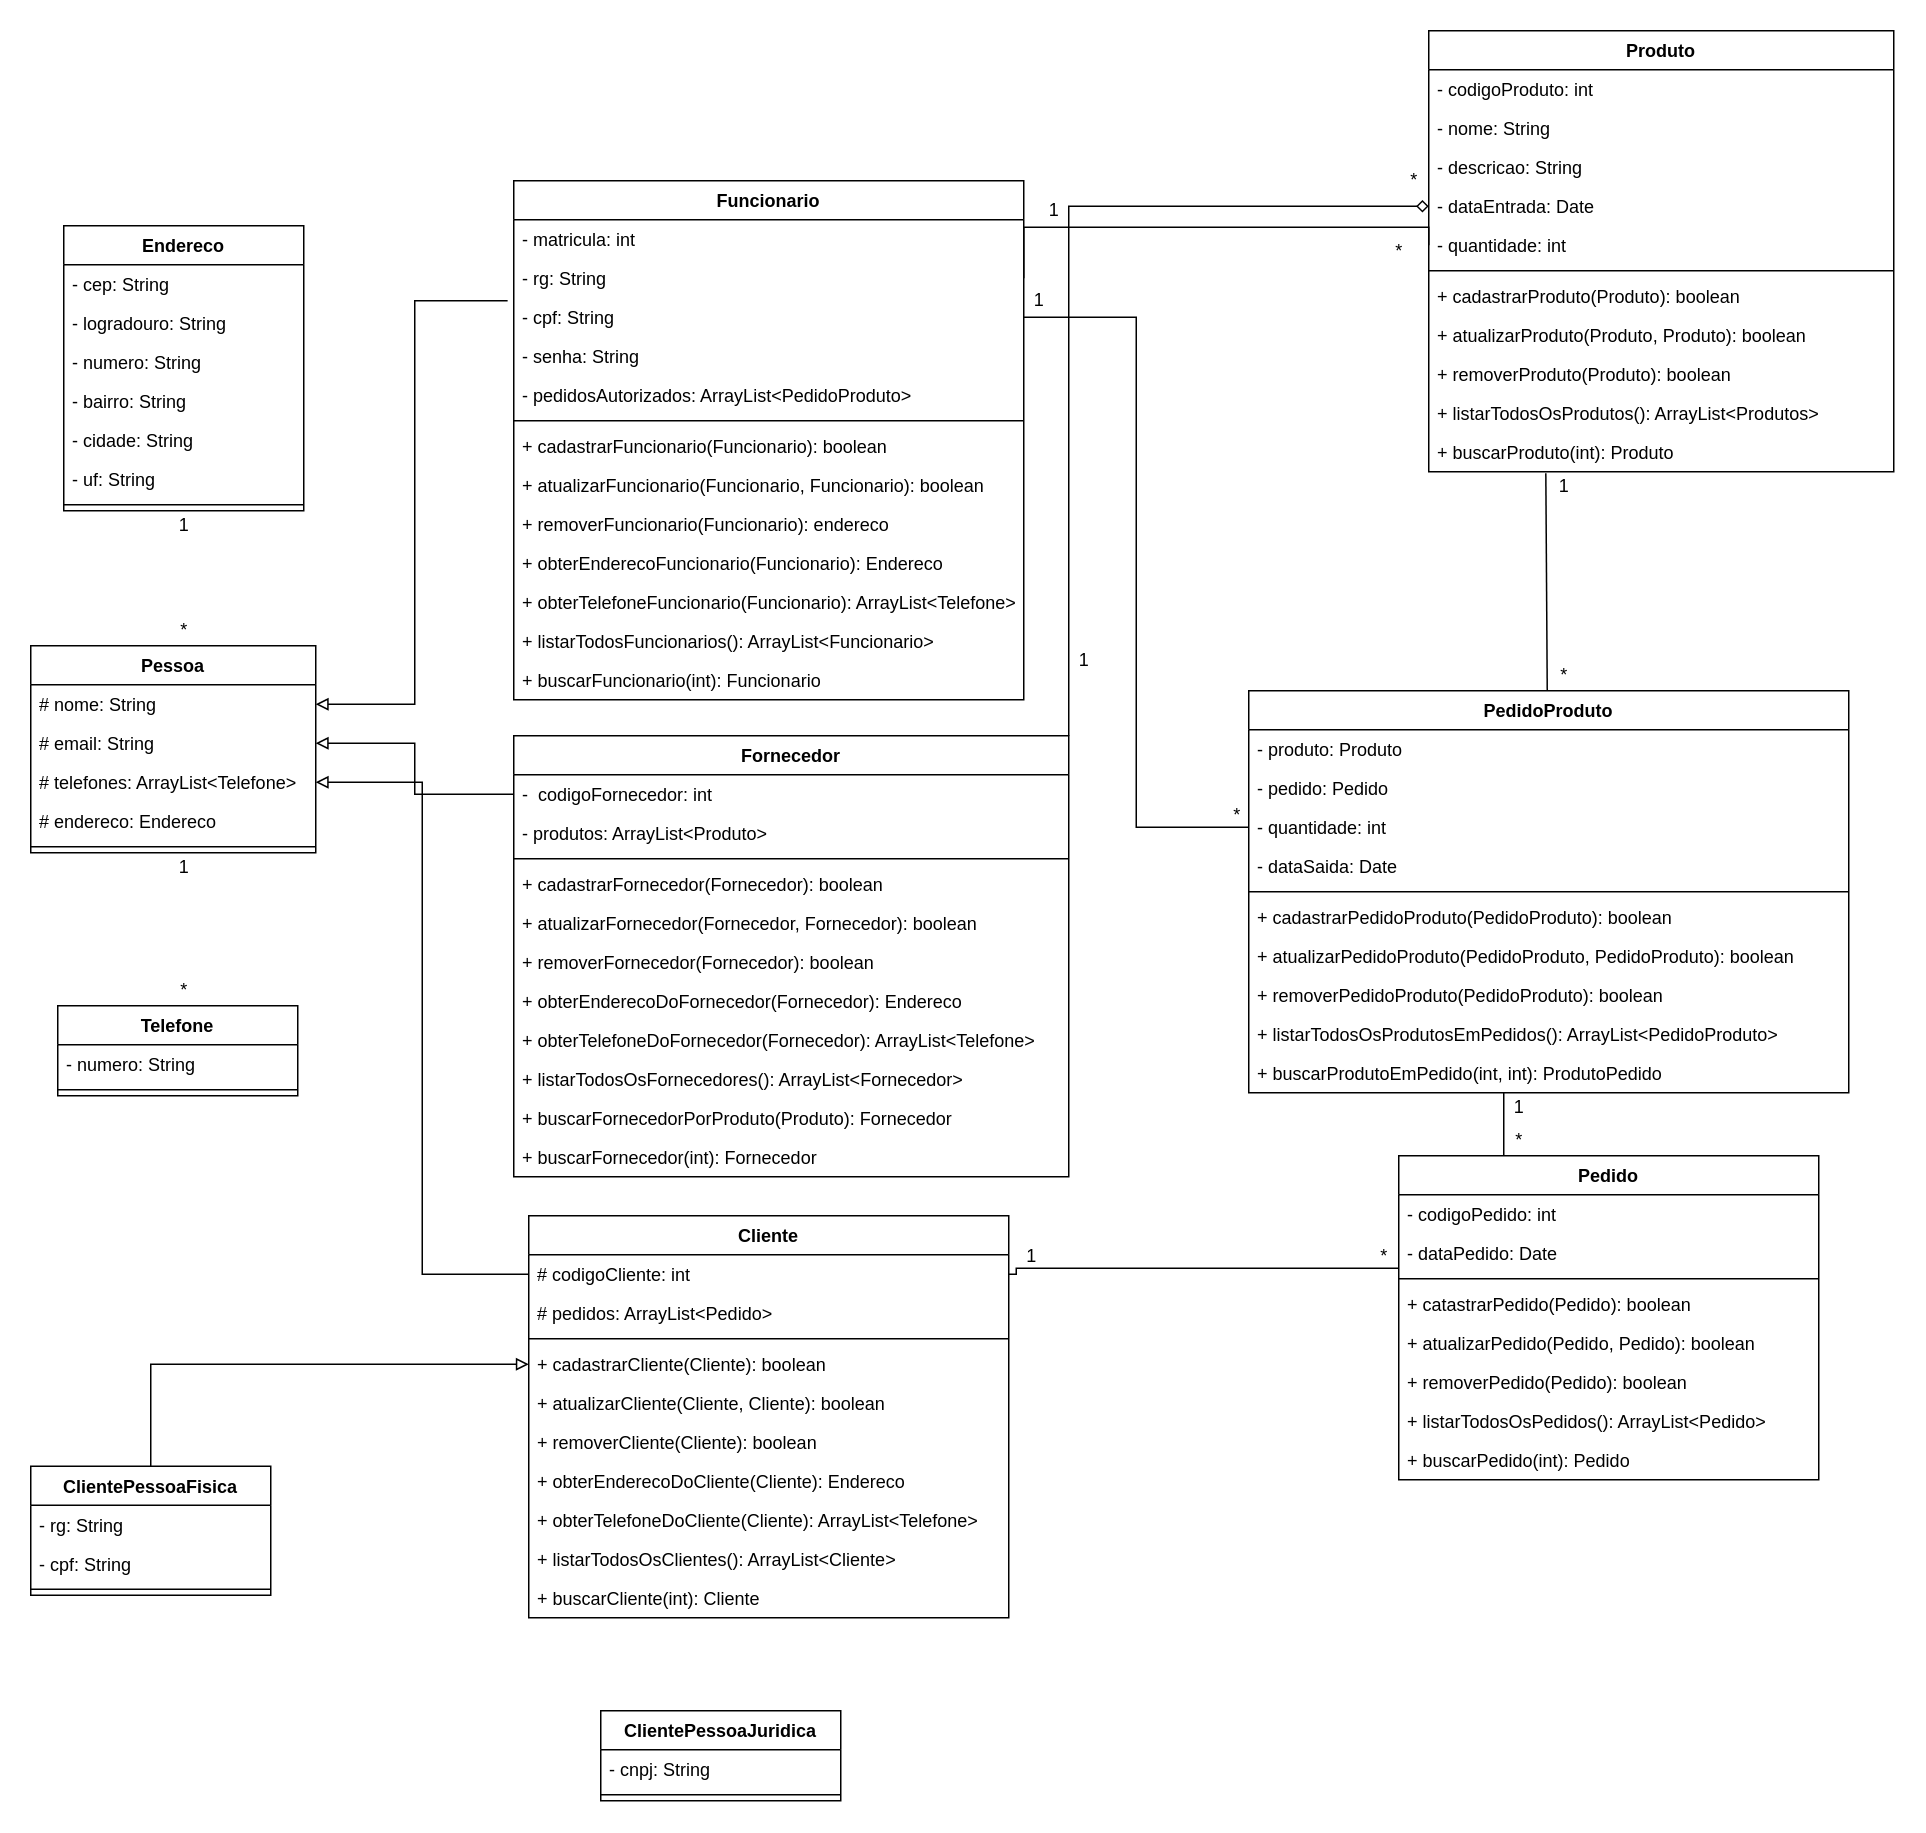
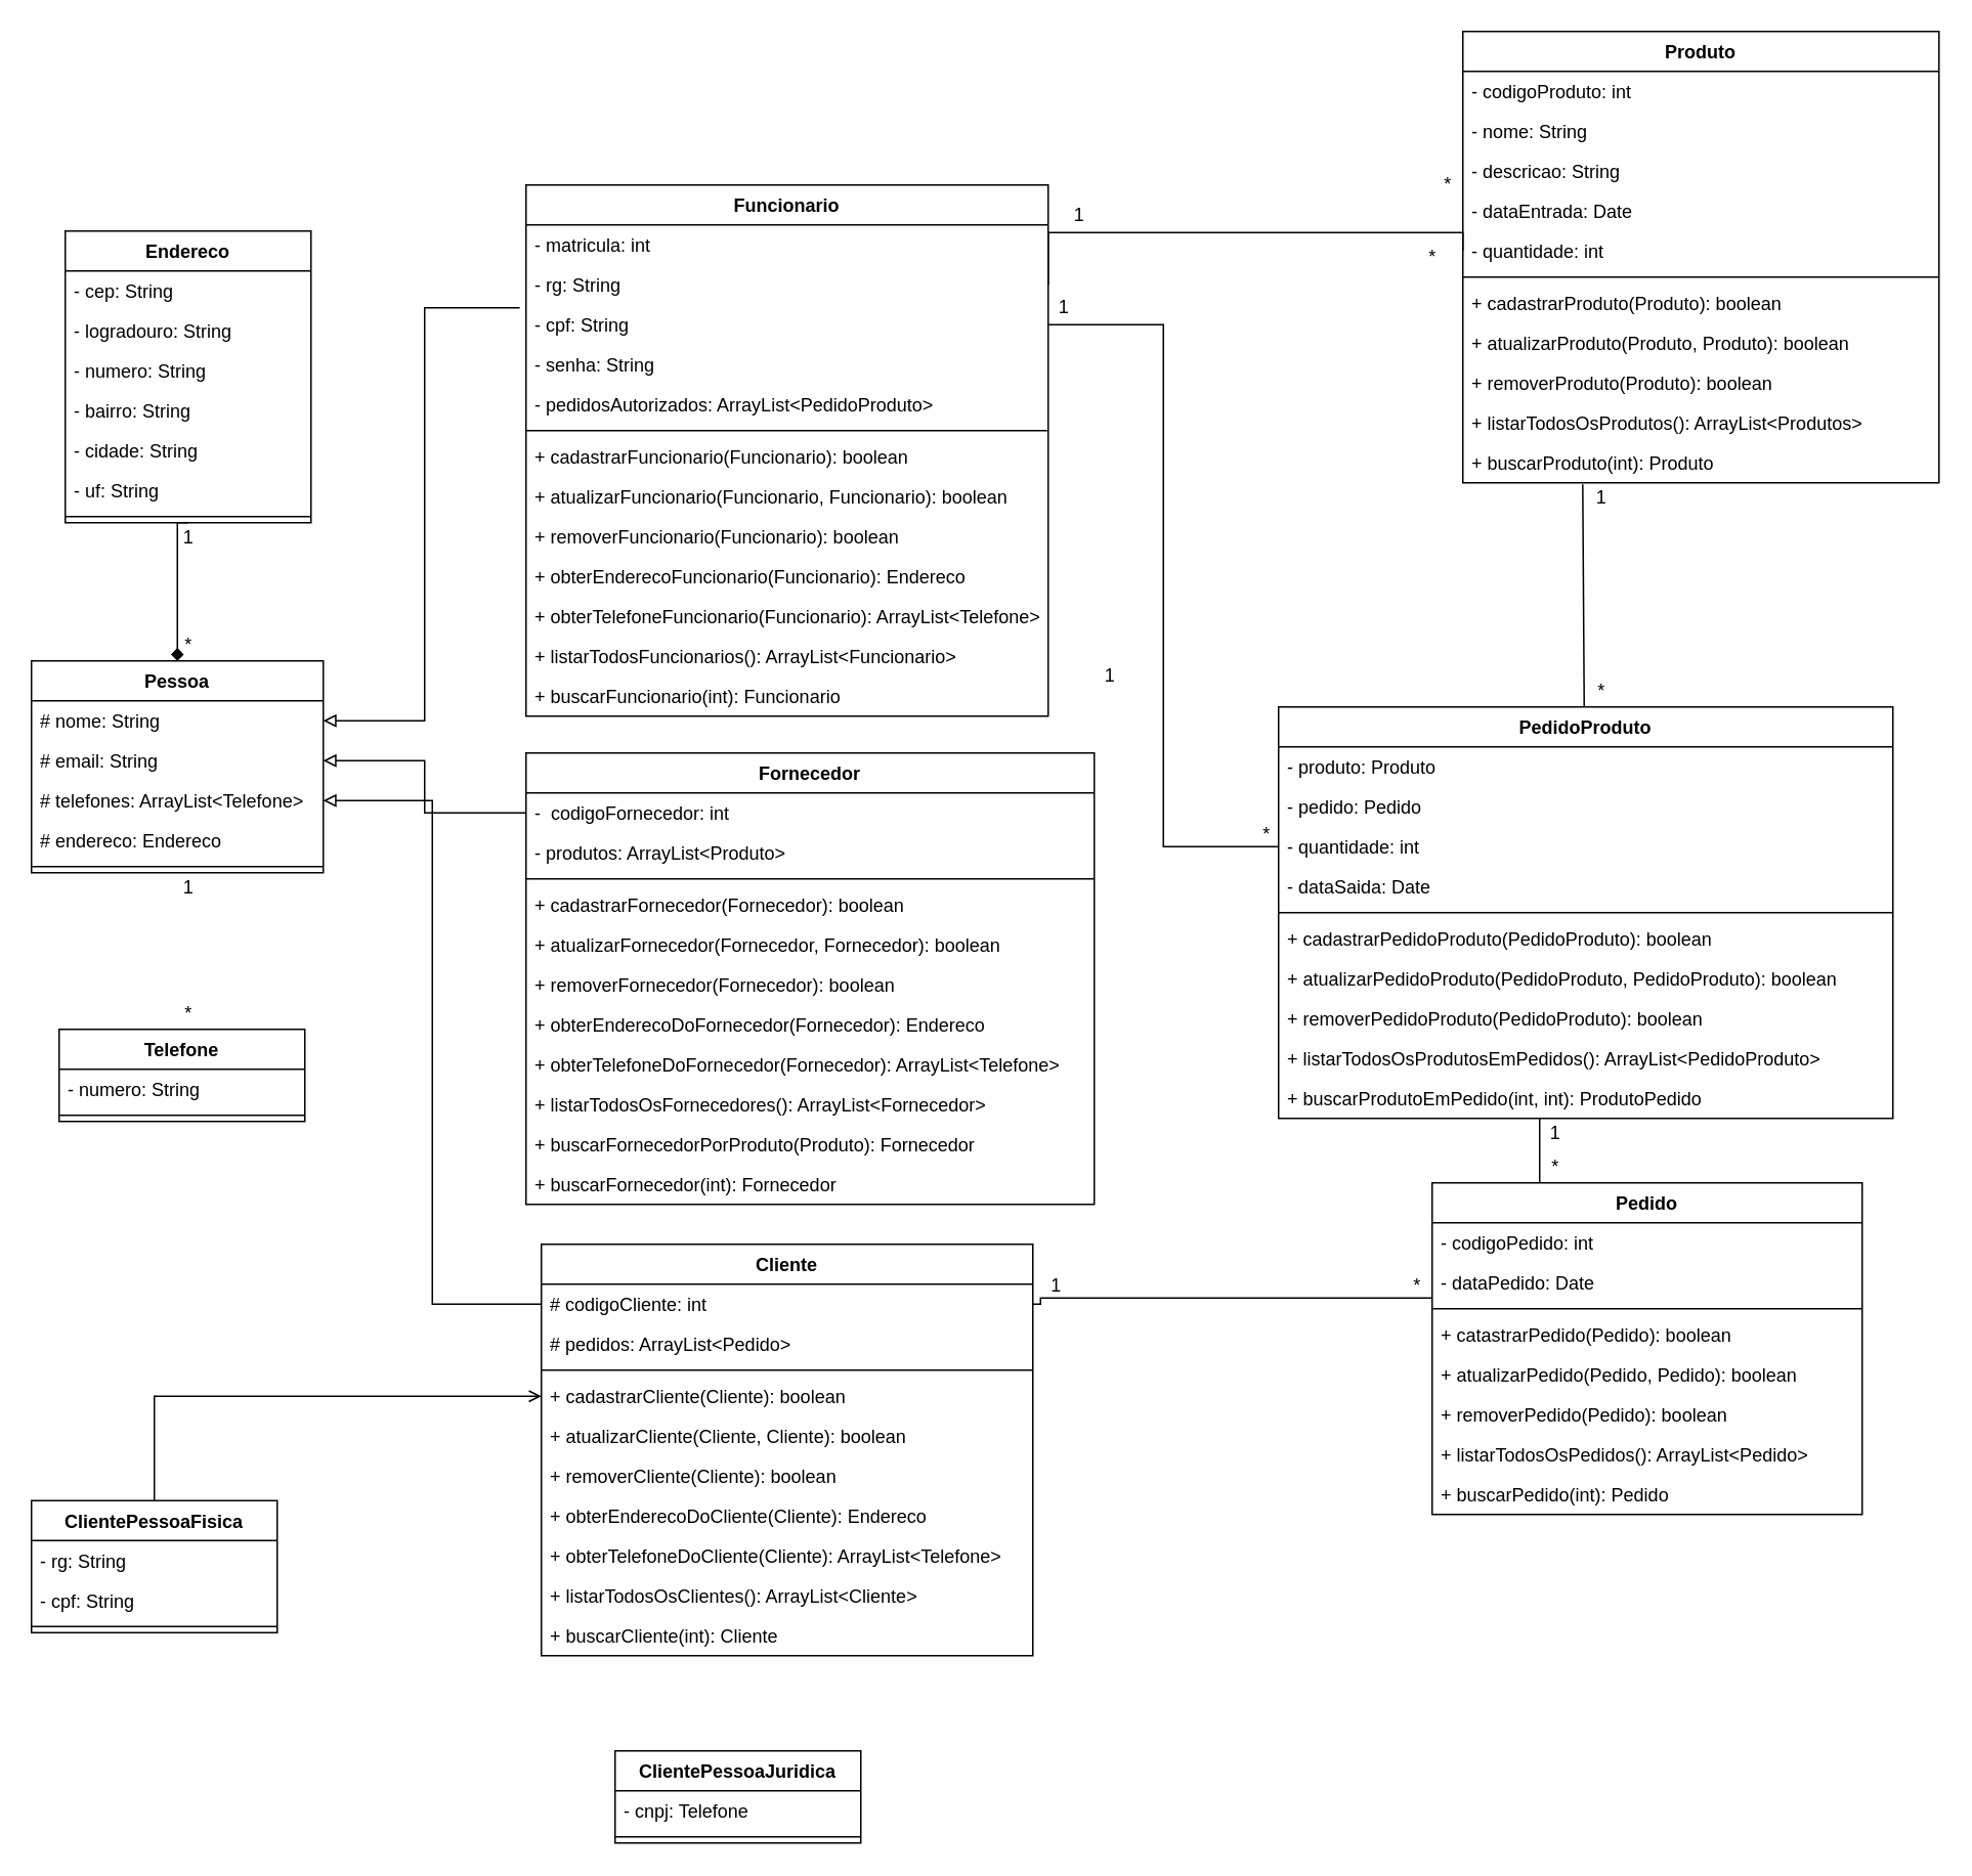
- <mxCell id="38" style="edgeStyle=orthogonalEdgeStyle;rounded=0;orthogonalLoop=1;jettySize=auto;html=1;exitX=1;exitY=0;exitDx=0;exitDy=0;entryX=0;entryY=0.5;entryDx=0;entryDy=0;startArrow=none;startFill=0;endArrow=diamond;endFill=0;" parent="1" source="110" target="75" edge="1"><mxGeometry relative="1" as="geometry" /></mxCell>
- <mxCell id="20" value="+ removerFuncionario(Funcionario): endereco" style="text;strokeColor=none;fillColor=none;align=left;verticalAlign=top;spacingLeft=4;spacingRight=4;overflow=hidden;rotatable=0;points=[[0,0.5],[1,0.5]];portConstraint=eastwest;" parent="11" vertex="1"><mxGeometry y="216" width="340" height="26" as="geometry" /></mxCell>
+ <mxCell id="20" value="+ removerFuncionario(Funcionario): boolean" style="text;strokeColor=none;fillColor=none;align=left;verticalAlign=top;spacingLeft=4;spacingRight=4;overflow=hidden;rotatable=0;points=[[0,0.5],[1,0.5]];portConstraint=eastwest;" parent="11" vertex="1"><mxGeometry y="216" width="340" height="26" as="geometry" /></mxCell>
+ <mxCell id="10" style="edgeStyle=orthogonalEdgeStyle;rounded=0;orthogonalLoop=1;jettySize=auto;html=1;exitX=0.5;exitY=0;exitDx=0;exitDy=0;entryX=0.5;entryY=1;entryDx=0;entryDy=0;startArrow=diamond;startFill=1;endArrow=none;endFill=0;" parent="1" source="28" target="2" edge="1"><mxGeometry relative="1" as="geometry"><mxPoint x="114.96" y="366" as="targetPoint" /><Array as="points"><mxPoint x="115" y="340" /></Array></mxGeometry></mxCell>
- <mxCell id="34" style="edgeStyle=orthogonalEdgeStyle;rounded=0;orthogonalLoop=1;jettySize=auto;html=1;exitX=0.5;exitY=0;exitDx=0;exitDy=0;entryX=0;entryY=0.5;entryDx=0;entryDy=0;startArrow=none;startFill=0;endArrow=block;endFill=0;" parent="1" source="55" target="103" edge="1"><mxGeometry relative="1" as="geometry" /></mxCell>
+ <mxCell id="34" style="edgeStyle=orthogonalEdgeStyle;rounded=0;orthogonalLoop=1;jettySize=auto;html=1;exitX=0.5;exitY=0;exitDx=0;exitDy=0;entryX=0;entryY=0.5;entryDx=0;entryDy=0;startArrow=none;startFill=0;endArrow=open;endFill=0;" parent="1" source="55" target="103" edge="1"><mxGeometry relative="1" as="geometry" /></mxCell>
- <mxCell id="60" value="- cnpj: String" style="text;strokeColor=none;fillColor=none;align=left;verticalAlign=top;spacingLeft=4;spacingRight=4;overflow=hidden;rotatable=0;points=[[0,0.5],[1,0.5]];portConstraint=eastwest;" parent="59" vertex="1"><mxGeometry y="26" width="160" height="26" as="geometry" /></mxCell>
+ <mxCell id="60" value="- cnpj: Telefone" style="text;strokeColor=none;fillColor=none;align=left;verticalAlign=top;spacingLeft=4;spacingRight=4;overflow=hidden;rotatable=0;points=[[0,0.5],[1,0.5]];portConstraint=eastwest;" parent="59" vertex="1"><mxGeometry y="26" width="160" height="26" as="geometry" /></mxCell>
